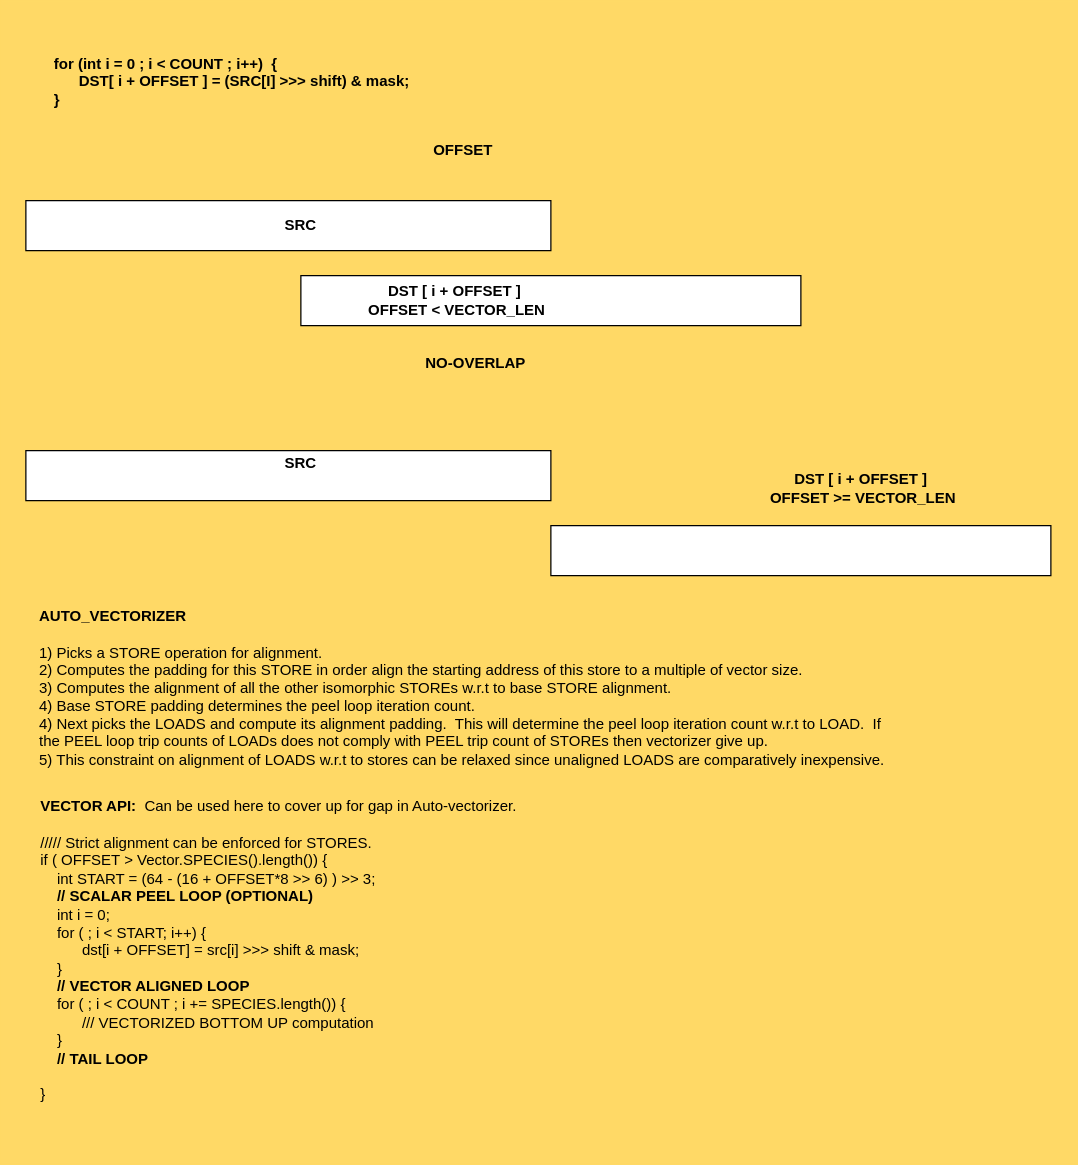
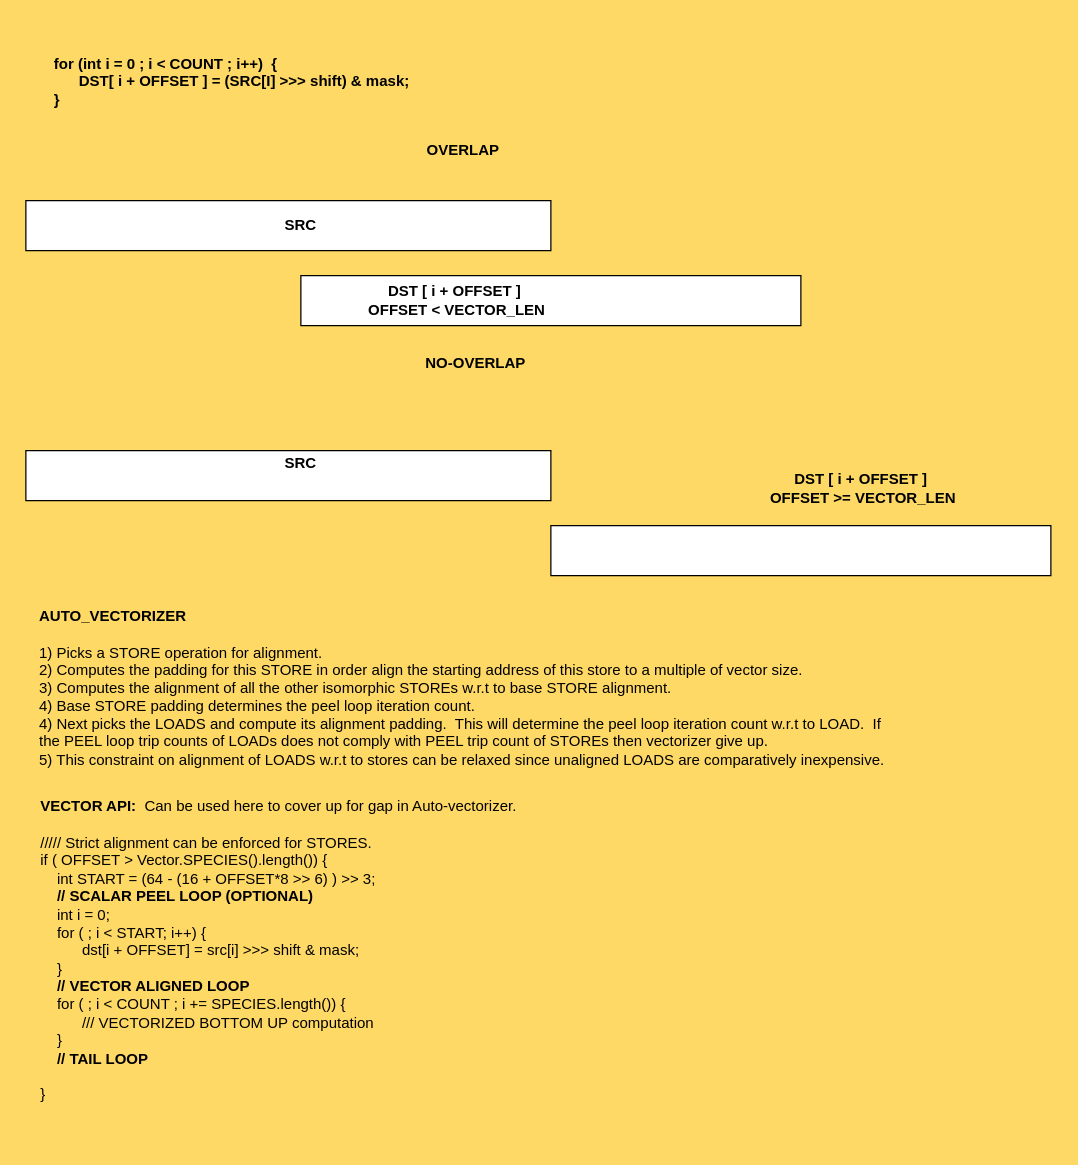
- <mxCell id="6" value="OFFSET" style="text;html=1;strokeColor=none;fillColor=none;align=center;verticalAlign=middle;whiteSpace=wrap;rounded=0;fontStyle=1" parent="1" vertex="1"><mxGeometry x="310" y="110" width="120" height="20" as="geometry" /></mxCell>
+ <mxCell id="6" value="OVERLAP" style="text;html=1;strokeColor=none;fillColor=none;align=center;verticalAlign=middle;whiteSpace=wrap;rounded=0;fontStyle=1" parent="1" vertex="1"><mxGeometry x="310" y="110" width="120" height="20" as="geometry" /></mxCell>
